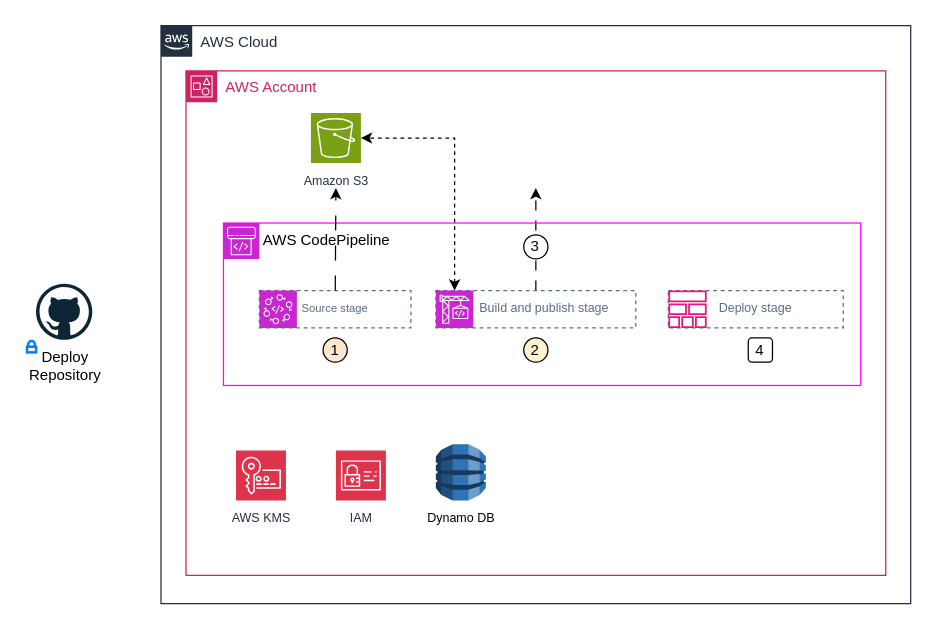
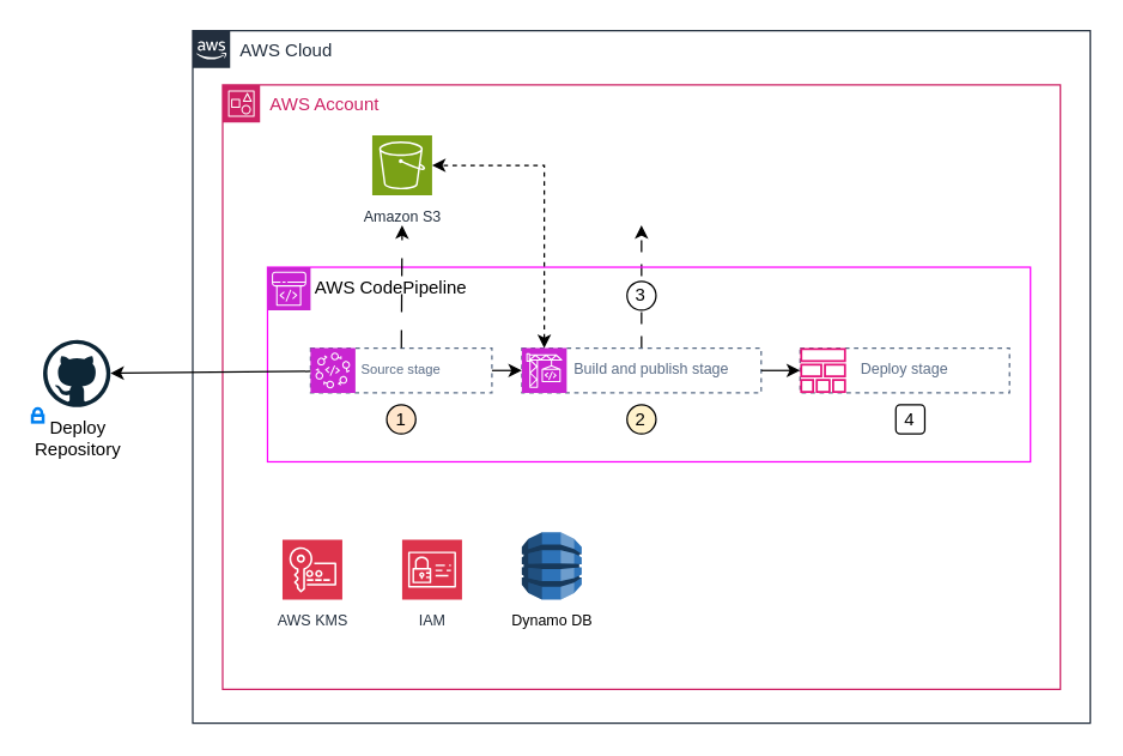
+ <mxCell id="17" style="edgeStyle=none;html=1;entryX=0;entryY=0.5;entryDx=0;entryDy=0;" parent="5" source="8" target="12" edge="1"><mxGeometry relative="1" as="geometry" /></mxCell>
+ <mxCell id="18" style="edgeStyle=none;html=1;entryX=0;entryY=0.5;entryDx=0;entryDy=0;" parent="5" source="12" target="15" edge="1"><mxGeometry relative="1" as="geometry" /></mxCell>
+ <mxCell id="29" style="edgeStyle=none;html=1;" parent="1" source="8" target="28" edge="1"><mxGeometry relative="1" as="geometry" /></mxCell>
